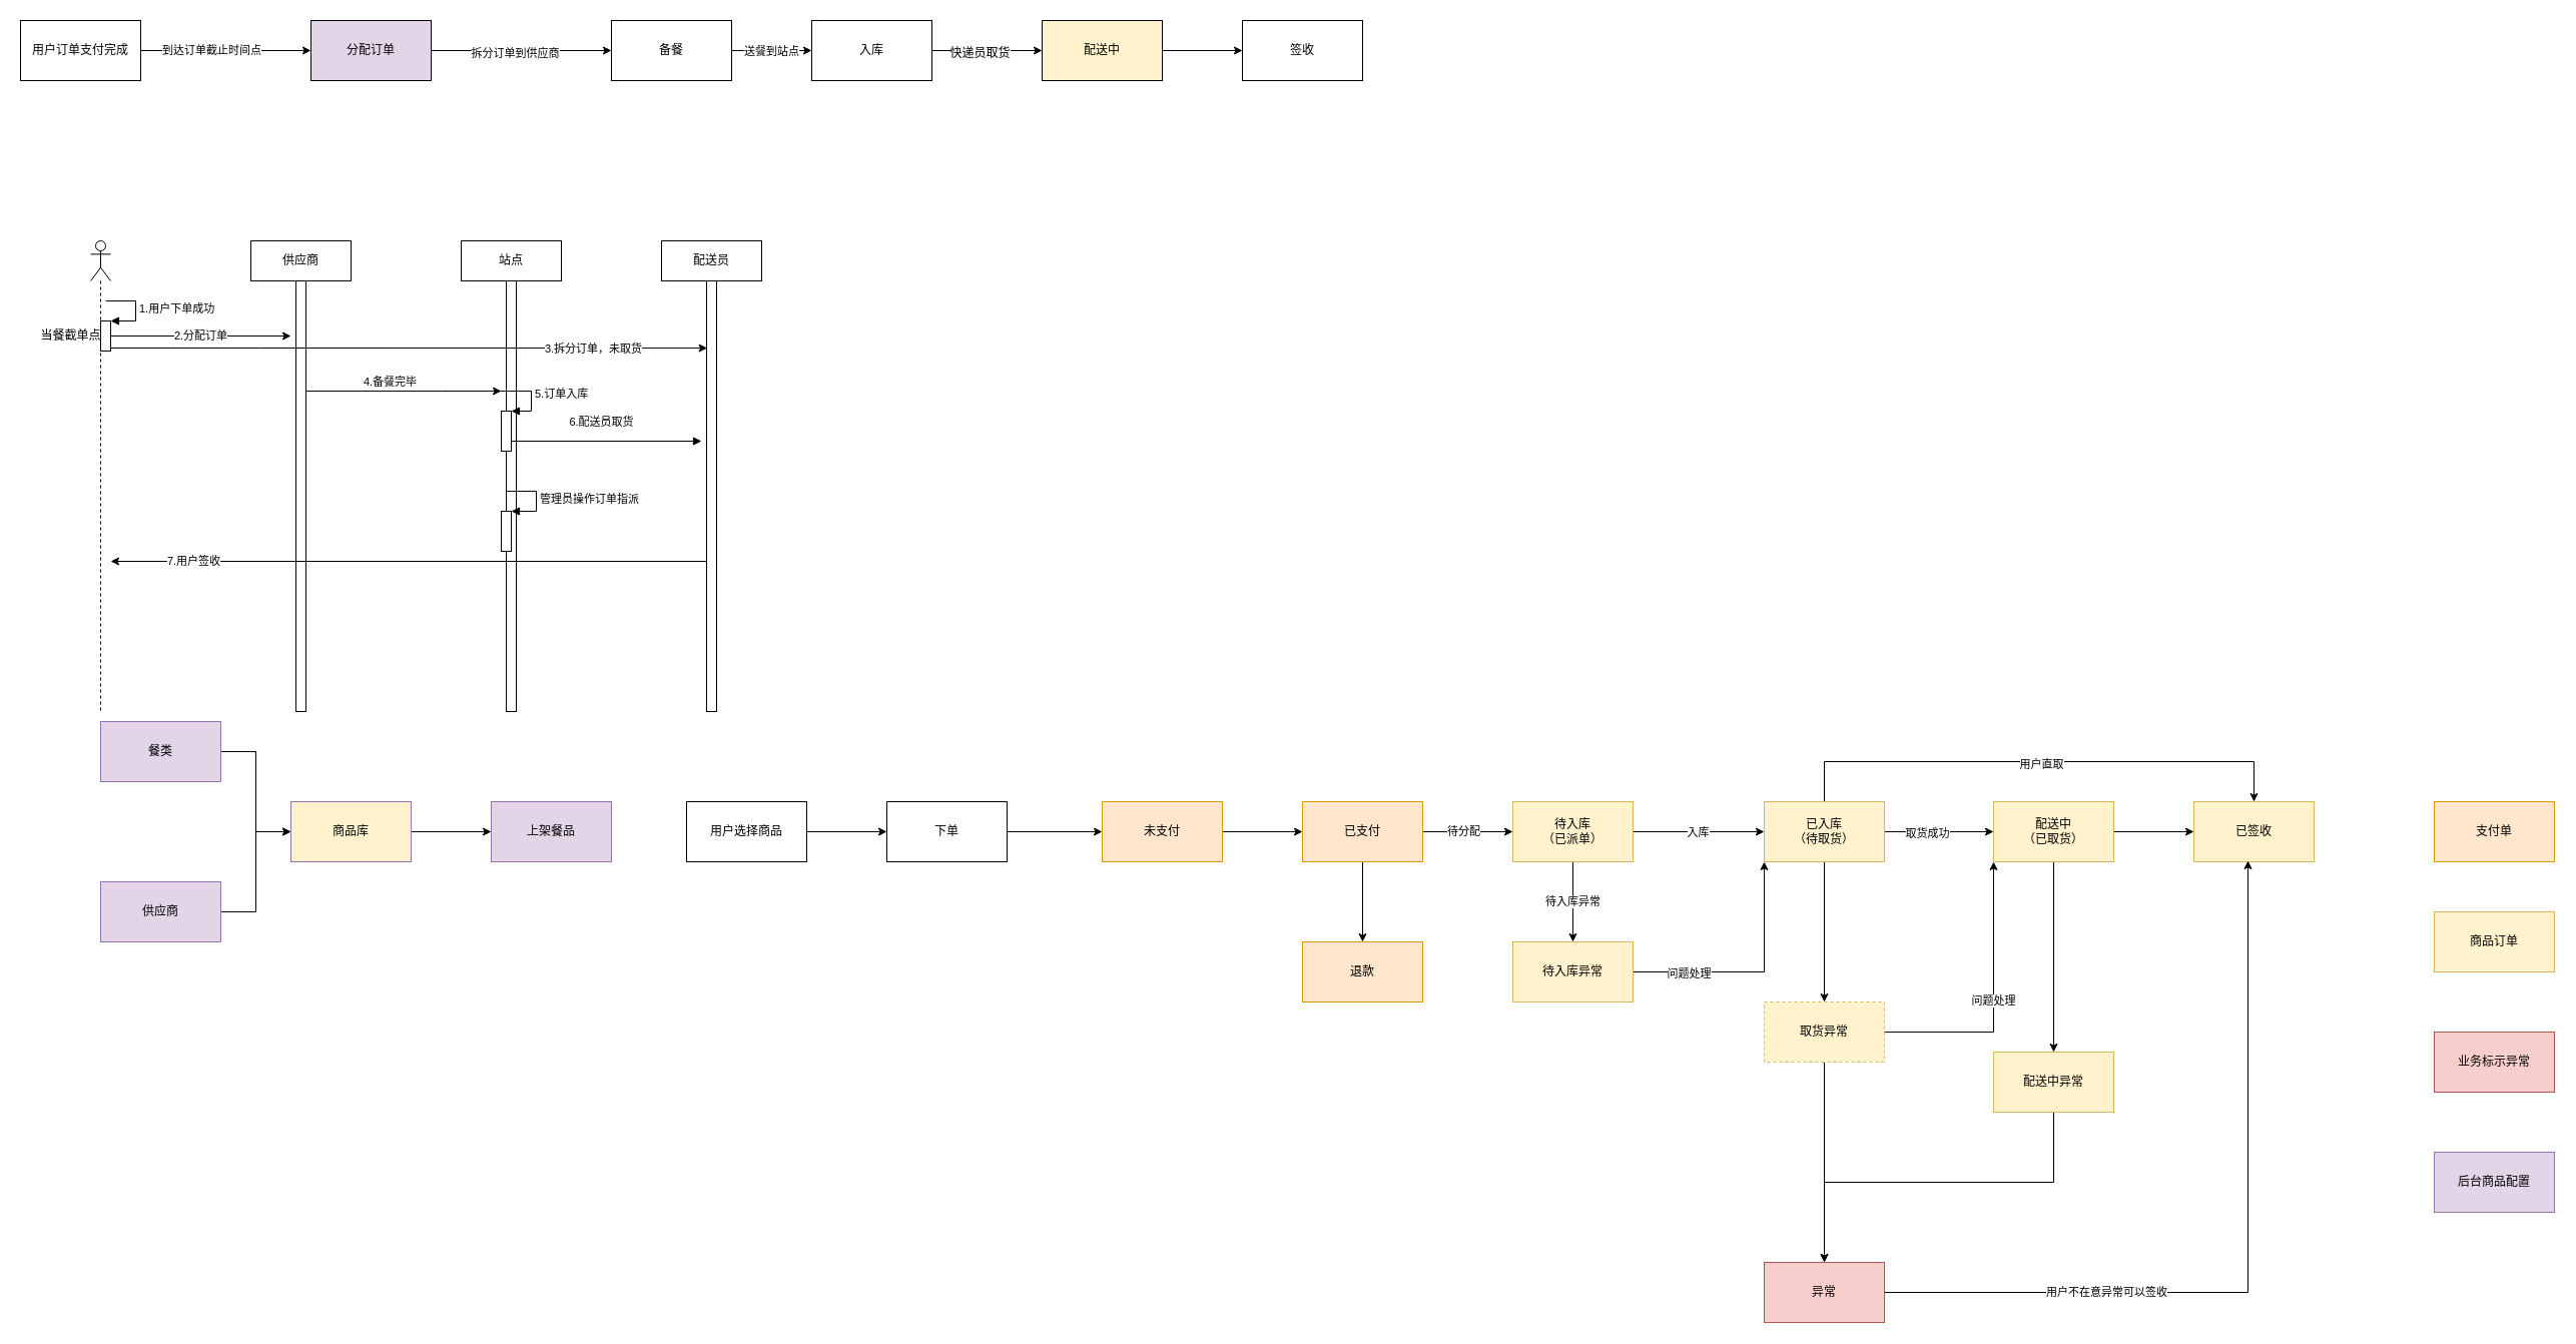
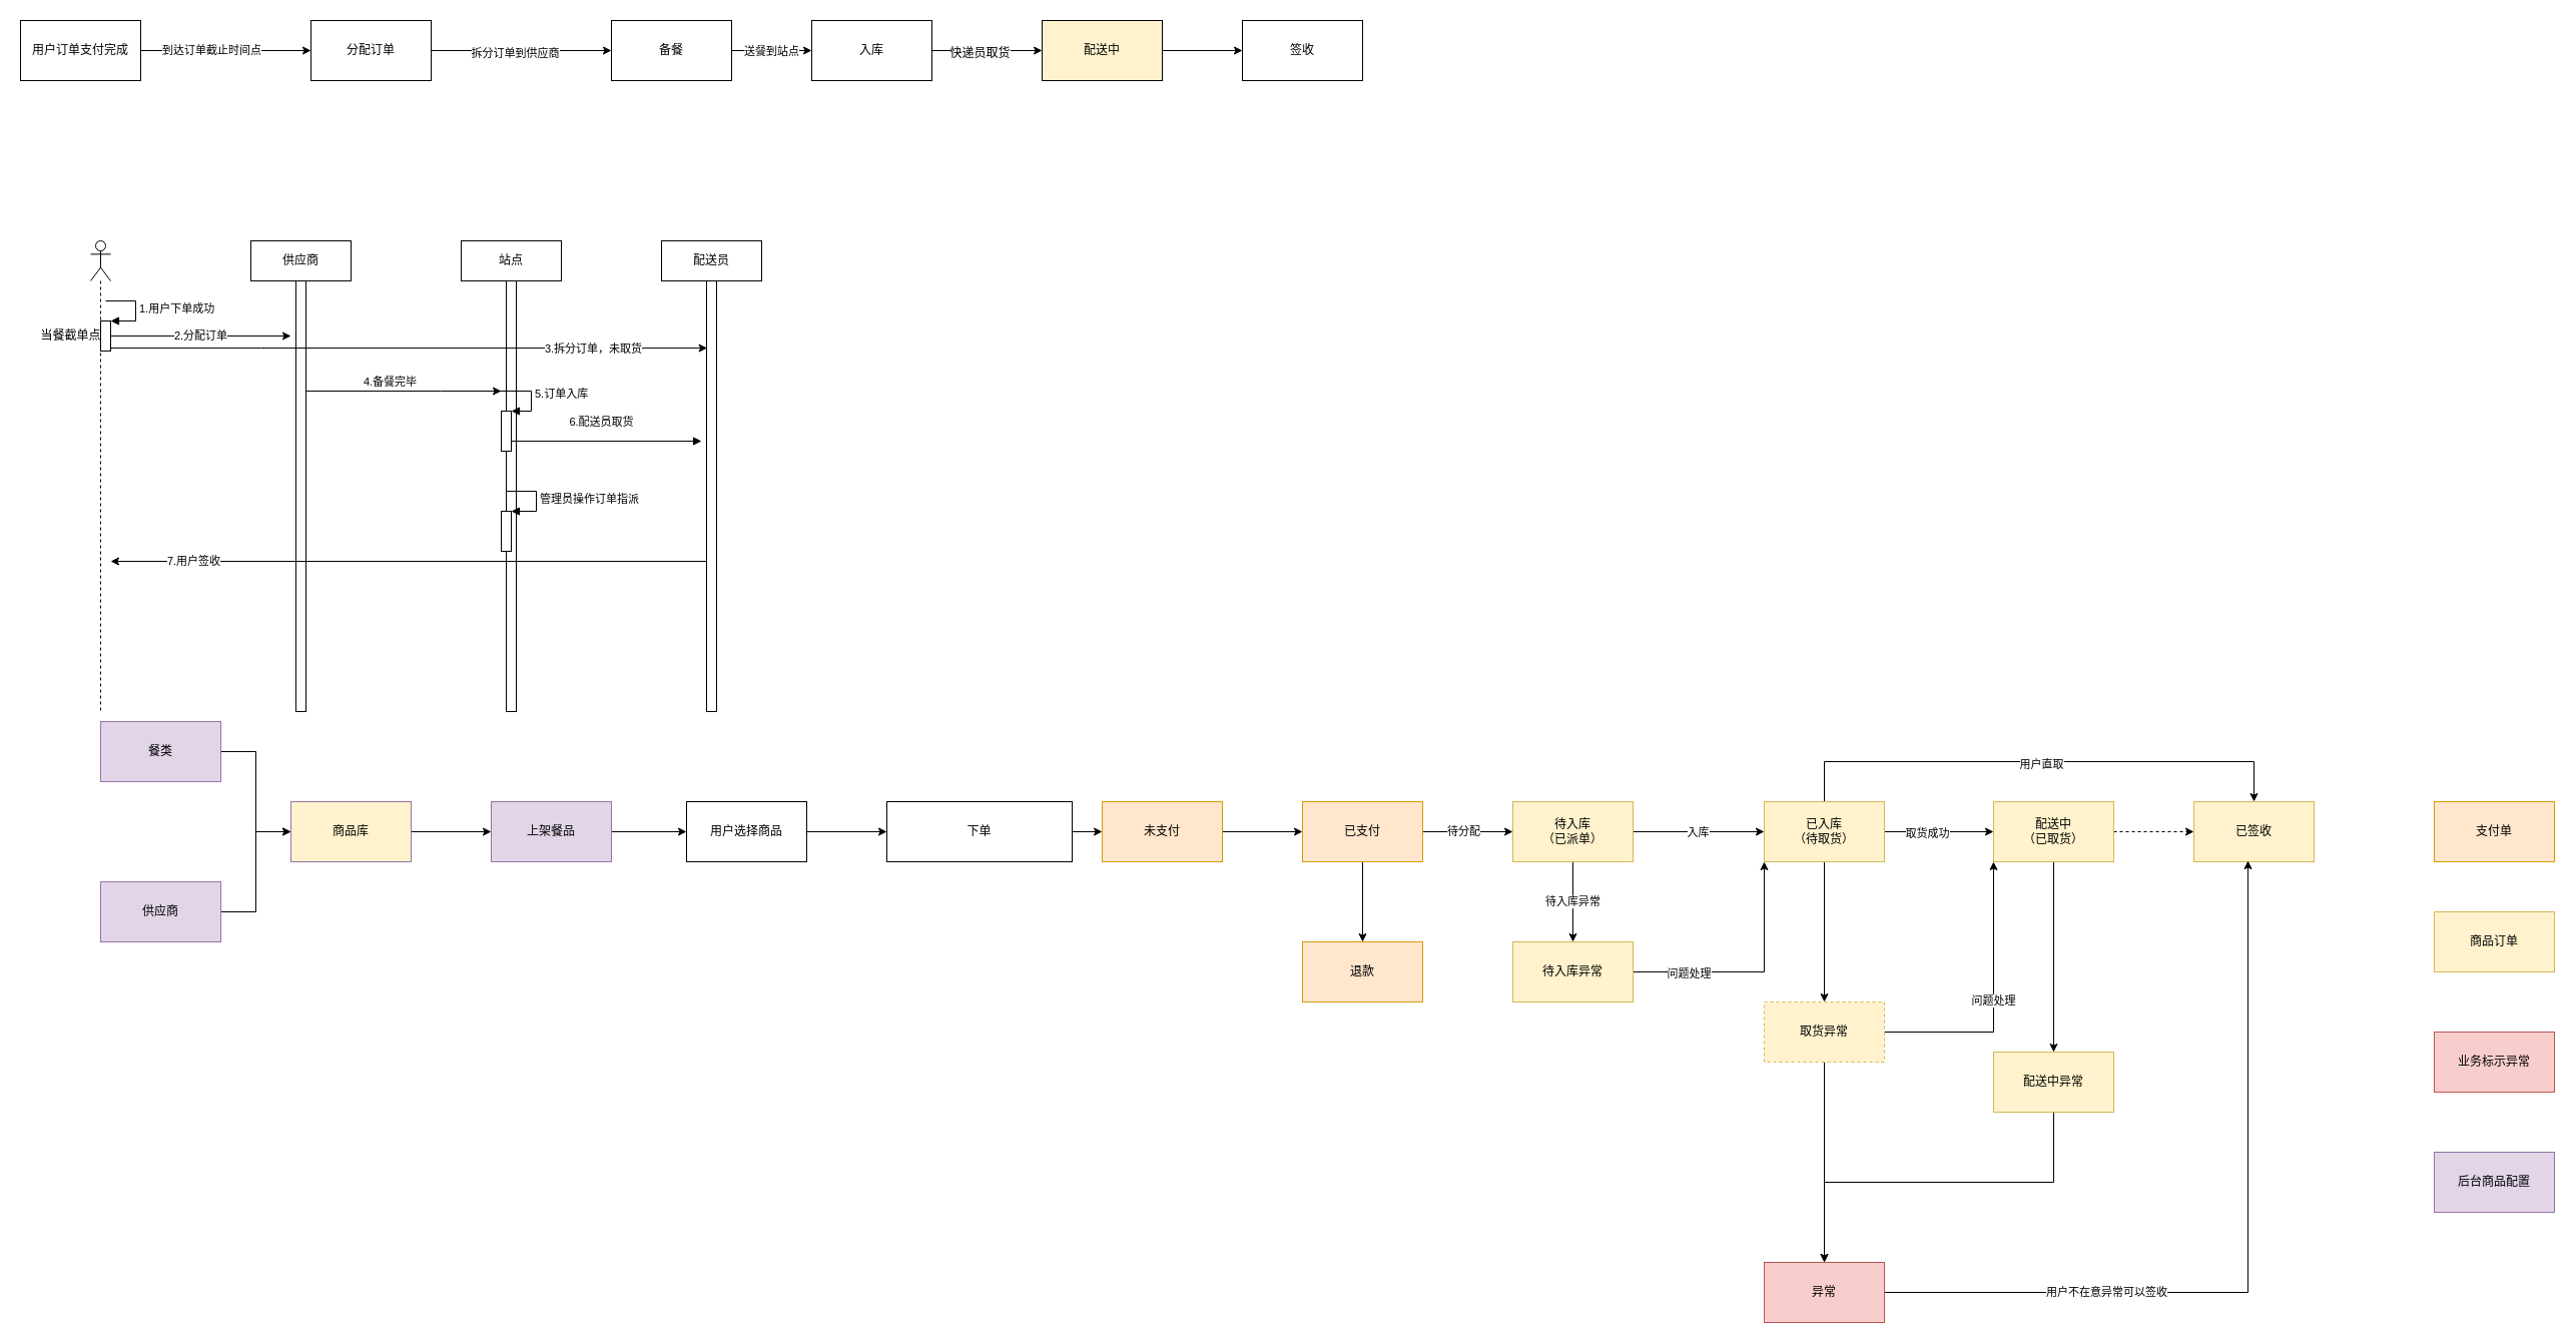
- <mxCell id="7" value="分配订单" style="whiteSpace=wrap;html=1;rounded=0;fillColor=#e1d5e7;" parent="1" vertex="1"><mxGeometry x="310" y="20" width="120" height="60" as="geometry" /></mxCell>
+ <mxCell id="7" value="分配订单" style="whiteSpace=wrap;html=1;rounded=0;" parent="1" vertex="1"><mxGeometry x="310" y="20" width="120" height="60" as="geometry" /></mxCell>
+ <mxCell id="80" style="edgeStyle=orthogonalEdgeStyle;rounded=0;orthogonalLoop=1;jettySize=auto;html=1;entryX=0;entryY=0.5;entryDx=0;entryDy=0;" parent="1" source="81" target="83" edge="1"><mxGeometry relative="1" as="geometry" /></mxCell>
- <mxCell id="85" value="下单" style="whiteSpace=wrap;html=1;" parent="1" vertex="1"><mxGeometry x="885" y="800" width="120" height="60" as="geometry" /></mxCell>
+ <mxCell id="85" value="下单" style="whiteSpace=wrap;html=1;" parent="1" vertex="1"><mxGeometry x="885" y="800" width="185" height="60" as="geometry" /></mxCell>
- <mxCell id="46" value="" style="edgeStyle=orthogonalEdgeStyle;rounded=0;orthogonalLoop=1;jettySize=auto;html=1;" parent="1" source="48" target="49" edge="1"><mxGeometry relative="1" as="geometry" /></mxCell>
+ <mxCell id="46" value="" style="edgeStyle=orthogonalEdgeStyle;rounded=0;orthogonalLoop=1;jettySize=auto;html=1;dashed=1;" parent="1" source="48" target="49" edge="1"><mxGeometry relative="1" as="geometry" /></mxCell>
